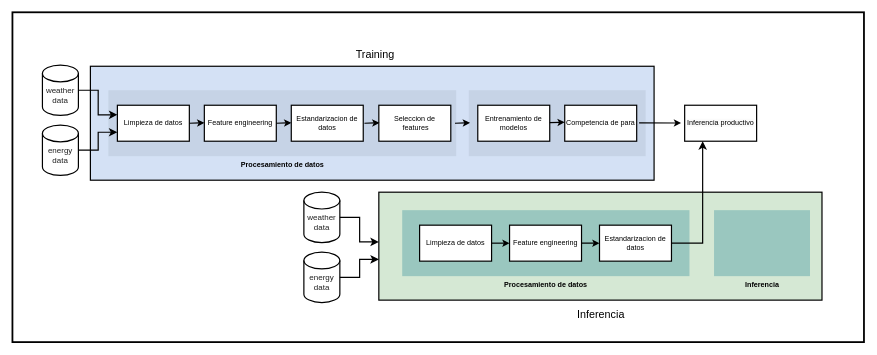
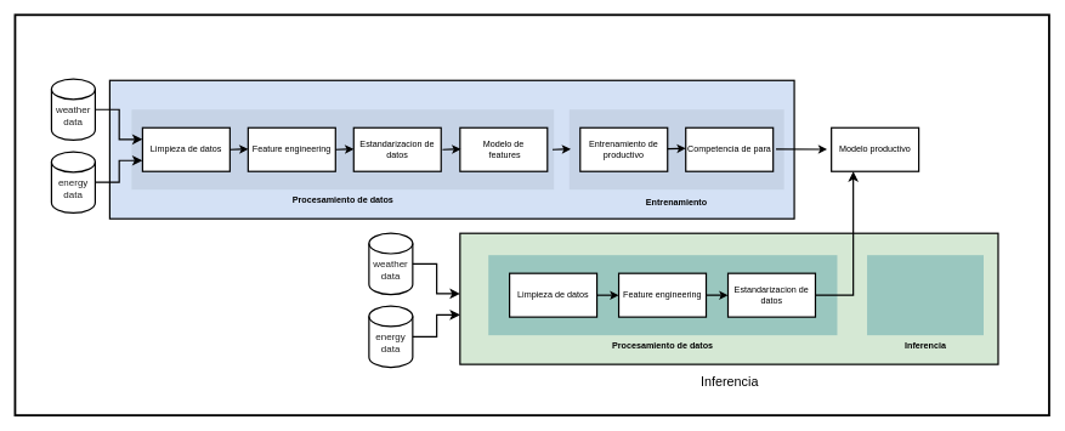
- <mxCell id="16" value="&lt;font style=&quot;font-size: 18px;&quot;&gt;Training&lt;/font&gt;" style="text;html=1;align=center;verticalAlign=middle;whiteSpace=wrap;rounded=0;" parent="1" vertex="1"><mxGeometry x="595" y="80" width="60" height="20" as="geometry" /></mxCell>
- <mxCell id="14" value="Seleccion de&lt;div&gt;&amp;nbsp;features&lt;/div&gt;" style="rounded=0;whiteSpace=wrap;html=1;strokeWidth=2;" parent="1" vertex="1"><mxGeometry x="631" y="175" width="120" height="60" as="geometry" /></mxCell>
+ <mxCell id="14" value="Modelo de&lt;div&gt;&amp;nbsp;features&lt;/div&gt;" style="rounded=0;whiteSpace=wrap;html=1;strokeWidth=2;" parent="1" vertex="1"><mxGeometry x="631" y="175" width="120" height="60" as="geometry" /></mxCell>
- <mxCell id="10" value="Entrenamiento de modelos" style="rounded=0;whiteSpace=wrap;html=1;strokeWidth=2;" parent="1" vertex="1"><mxGeometry x="796" y="175" width="120" height="60" as="geometry" /></mxCell>
+ <mxCell id="10" value="Entrenamiento de productivo" style="rounded=0;whiteSpace=wrap;html=1;strokeWidth=2;" parent="1" vertex="1"><mxGeometry x="796" y="175" width="120" height="60" as="geometry" /></mxCell>
- <mxCell id="25" value="&lt;meta charset=&quot;utf-8&quot;&gt;&lt;span style=&quot;color: rgb(0, 0, 0); font-family: Helvetica; font-size: 12px; font-style: normal; font-variant-ligatures: normal; font-variant-caps: normal; font-weight: 400; letter-spacing: normal; orphans: 2; text-align: center; text-indent: 0px; text-transform: none; widows: 2; word-spacing: 0px; -webkit-text-stroke-width: 0px; white-space: normal; background-color: rgb(251, 251, 251); text-decoration-thickness: initial; text-decoration-style: initial; text-decoration-color: initial; display: inline !important; float: none;&quot;&gt;Inferencia productivo&lt;/span&gt;" style="rounded=0;whiteSpace=wrap;html=1;strokeWidth=2;" parent="1" vertex="1"><mxGeometry x="1141" y="175" width="120" height="60" as="geometry" /></mxCell>
+ <mxCell id="25" value="&lt;meta charset=&quot;utf-8&quot;&gt;&lt;span style=&quot;color: rgb(0, 0, 0); font-family: Helvetica; font-size: 12px; font-style: normal; font-variant-ligatures: normal; font-variant-caps: normal; font-weight: 400; letter-spacing: normal; orphans: 2; text-align: center; text-indent: 0px; text-transform: none; widows: 2; word-spacing: 0px; -webkit-text-stroke-width: 0px; white-space: normal; background-color: rgb(251, 251, 251); text-decoration-thickness: initial; text-decoration-style: initial; text-decoration-color: initial; display: inline !important; float: none;&quot;&gt;Modelo productivo&lt;/span&gt;" style="rounded=0;whiteSpace=wrap;html=1;strokeWidth=2;" parent="1" vertex="1"><mxGeometry x="1141" y="175" width="120" height="60" as="geometry" /></mxCell>
+ <mxCell id="19" value="&lt;b&gt;Entrenamiento&lt;/b&gt;" style="text;html=1;align=center;verticalAlign=middle;whiteSpace=wrap;rounded=0;" parent="1" vertex="1"><mxGeometry x="846" y="262" width="165" height="30" as="geometry" /></mxCell>
